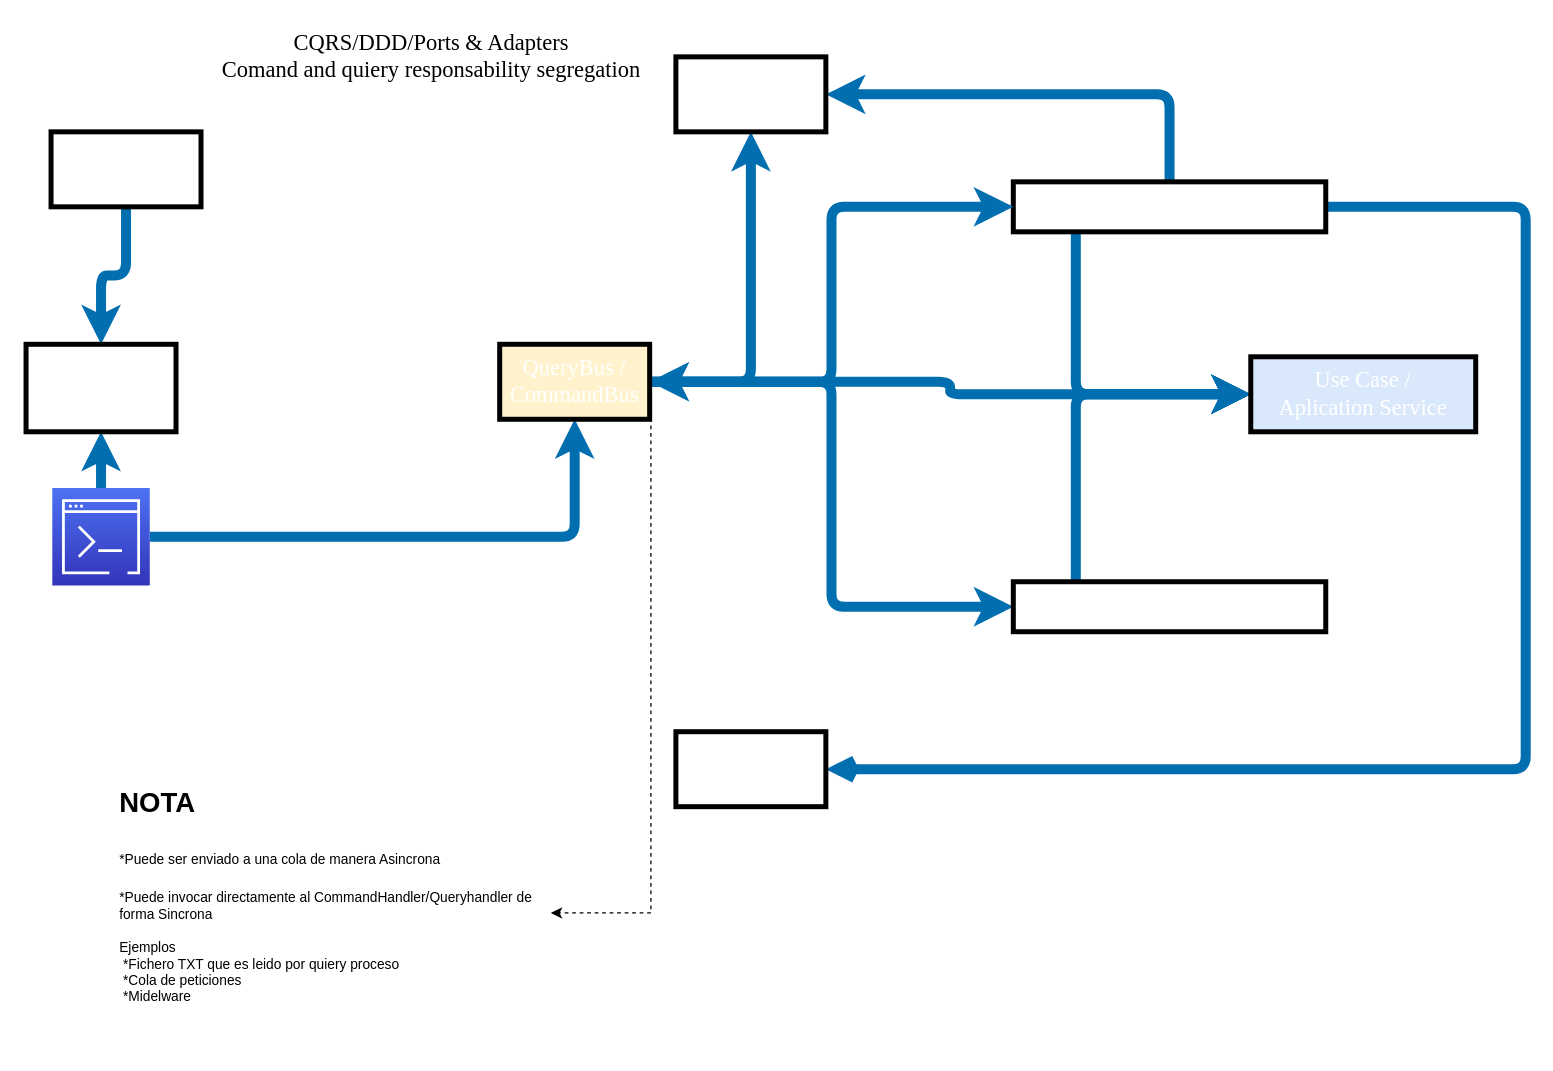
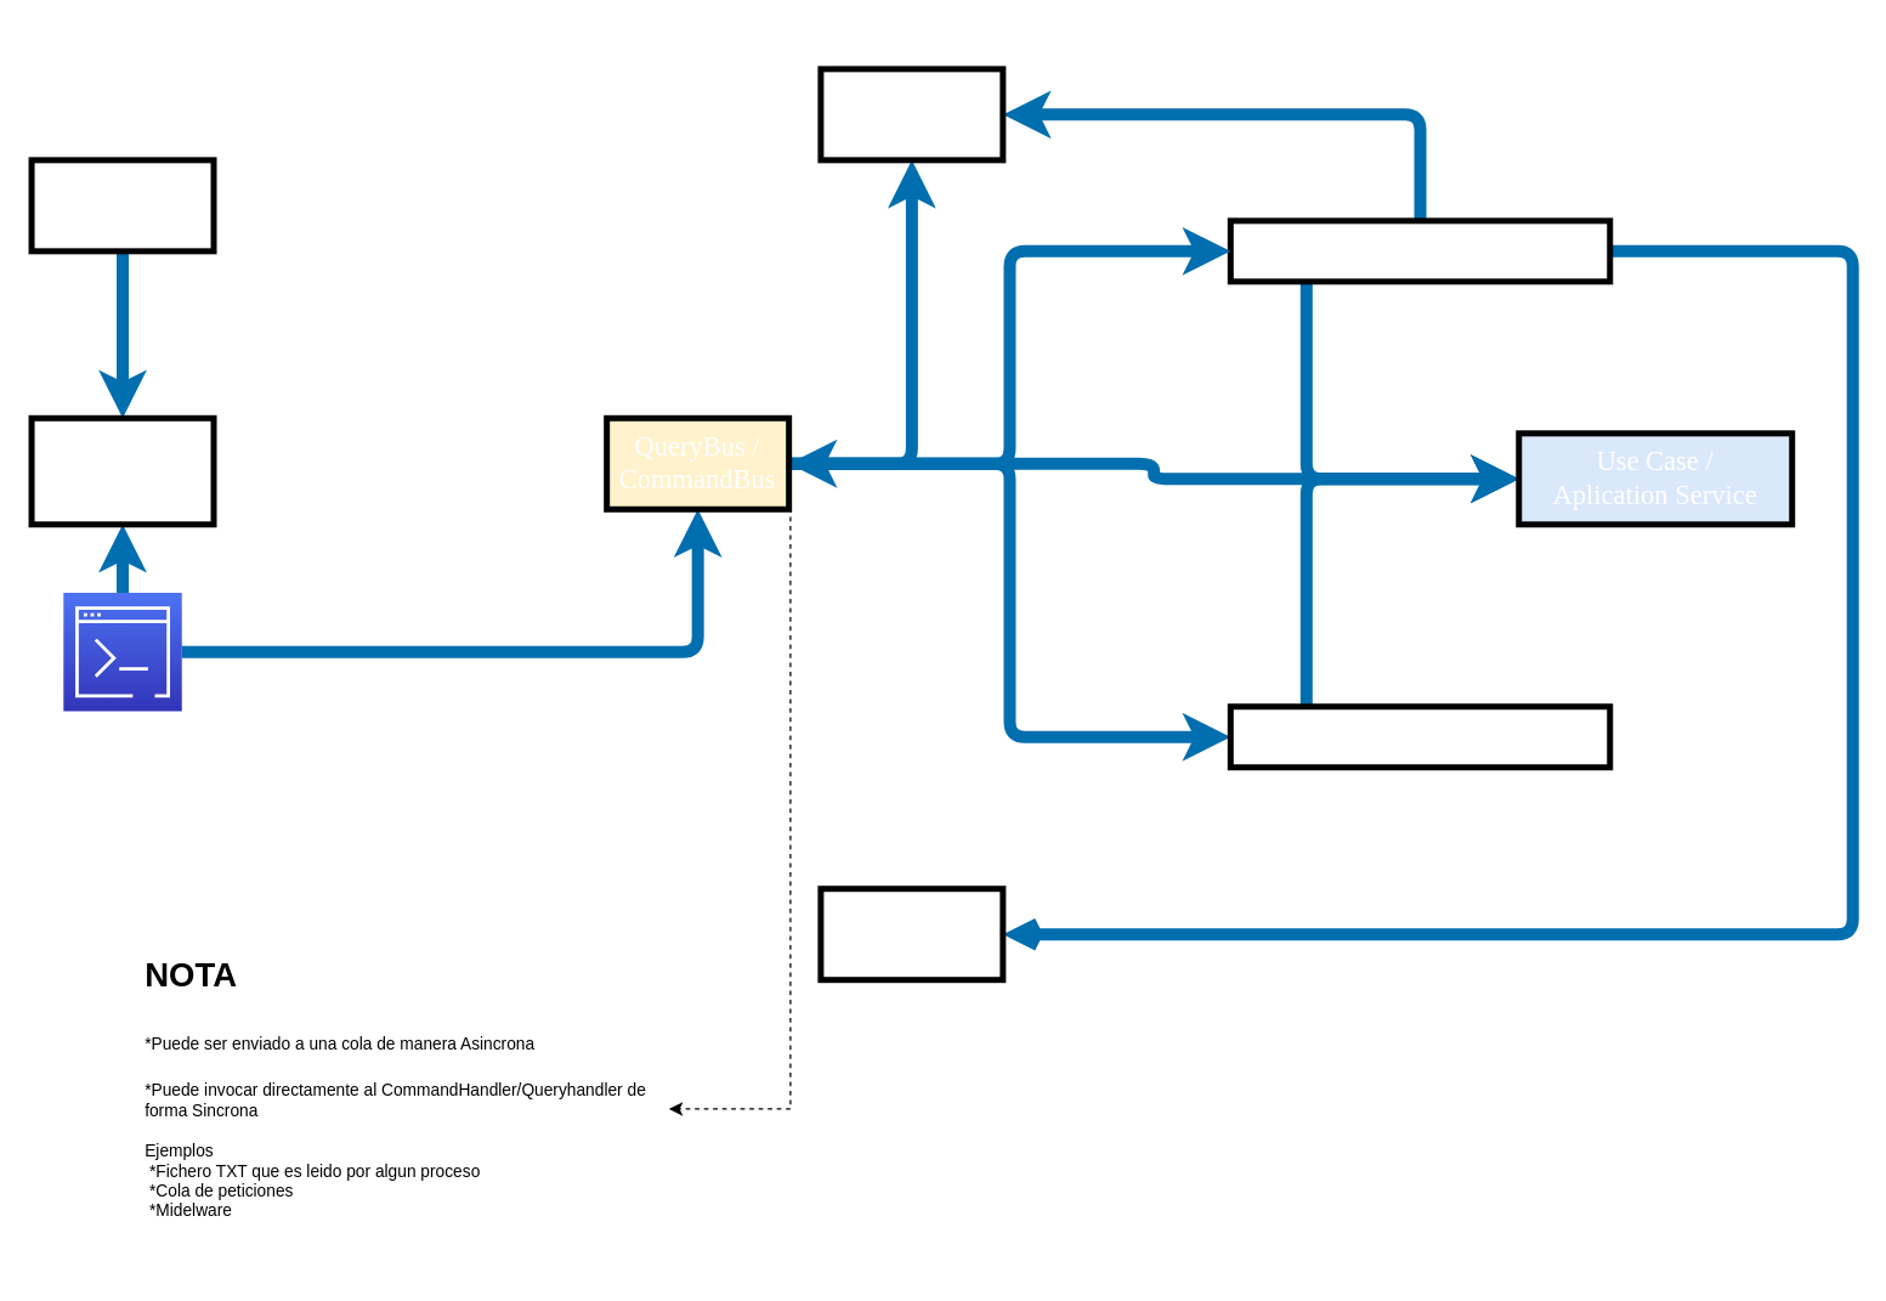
- <mxCell id="2" value="CQRS/DDD/Ports &amp;amp; Adapters&lt;br style=&quot;font-size: 18px&quot;&gt;Comand and quiery responsability segregation" style="text;html=1;align=center;verticalAlign=middle;resizable=0;points=[];autosize=1;strokeWidth=4;fontSize=18;fontFamily=Times New Roman;" parent="1" vertex="1"><mxGeometry x="169" y="20" width="350" height="50" as="geometry" /></mxCell>
- <mxCell id="11" value="Controlador Web" style="rounded=0;whiteSpace=wrap;html=1;strokeWidth=4;fontFamily=Times New Roman;fontSize=18;fontColor=#FFFFFF;" parent="1" vertex="1"><mxGeometry x="40" y="105" width="120" height="60" as="geometry" /></mxCell>
+ <mxCell id="11" value="Controlador Web" style="rounded=0;whiteSpace=wrap;html=1;strokeWidth=4;fontFamily=Times New Roman;fontSize=18;fontColor=#FFFFFF;" parent="1" vertex="1"><mxGeometry x="20" y="105" width="120" height="60" as="geometry" /></mxCell>
- <mxCell id="23" value="&lt;h1&gt;&lt;span&gt;NOTA&lt;/span&gt;&lt;/h1&gt;&lt;h1&gt;&lt;span style=&quot;font-size: 11px ; font-weight: normal&quot;&gt;*Puede ser enviado a una cola de manera Asincrona&lt;/span&gt;&lt;br&gt;&lt;/h1&gt;&lt;div&gt;&lt;span style=&quot;font-size: 11px ; font-weight: normal&quot;&gt;*Puede invocar directamente al CommandHandler/Queryhandler de forma Sincrona&lt;/span&gt;&lt;/div&gt;&lt;div&gt;&lt;span style=&quot;font-size: 11px ; font-weight: normal&quot;&gt;&lt;br&gt;&lt;/span&gt;&lt;/div&gt;&lt;div&gt;Ejemplos&lt;/div&gt;&lt;div&gt;&amp;nbsp;*Fichero TXT que es leido por quiery proceso&lt;/div&gt;&lt;div&gt;&amp;nbsp;*Cola de peticiones&lt;/div&gt;&lt;div&gt;&amp;nbsp;*Midelware&amp;nbsp;&lt;/div&gt;&lt;div&gt;&lt;br&gt;&lt;/div&gt;&lt;div&gt;&lt;br&gt;&lt;/div&gt;" style="text;html=1;strokeColor=none;fillColor=none;spacing=5;spacingTop=-20;whiteSpace=wrap;overflow=hidden;rounded=0;fontSize=11;" vertex="1" parent="1"><mxGeometry x="90" y="625" width="350" height="210" as="geometry" /></mxCell>
+ <mxCell id="23" value="&lt;h1&gt;&lt;span&gt;NOTA&lt;/span&gt;&lt;/h1&gt;&lt;h1&gt;&lt;span style=&quot;font-size: 11px ; font-weight: normal&quot;&gt;*Puede ser enviado a una cola de manera Asincrona&lt;/span&gt;&lt;br&gt;&lt;/h1&gt;&lt;div&gt;&lt;span style=&quot;font-size: 11px ; font-weight: normal&quot;&gt;*Puede invocar directamente al CommandHandler/Queryhandler de forma Sincrona&lt;/span&gt;&lt;/div&gt;&lt;div&gt;&lt;span style=&quot;font-size: 11px ; font-weight: normal&quot;&gt;&lt;br&gt;&lt;/span&gt;&lt;/div&gt;&lt;div&gt;Ejemplos&lt;/div&gt;&lt;div&gt;&amp;nbsp;*Fichero TXT que es leido por algun proceso&lt;/div&gt;&lt;div&gt;&amp;nbsp;*Cola de peticiones&lt;/div&gt;&lt;div&gt;&amp;nbsp;*Midelware&amp;nbsp;&lt;/div&gt;&lt;div&gt;&lt;br&gt;&lt;/div&gt;&lt;div&gt;&lt;br&gt;&lt;/div&gt;" style="text;html=1;strokeColor=none;fillColor=none;spacing=5;spacingTop=-20;whiteSpace=wrap;overflow=hidden;rounded=0;fontSize=11;" vertex="1" parent="1"><mxGeometry x="90" y="625" width="350" height="210" as="geometry" /></mxCell>
